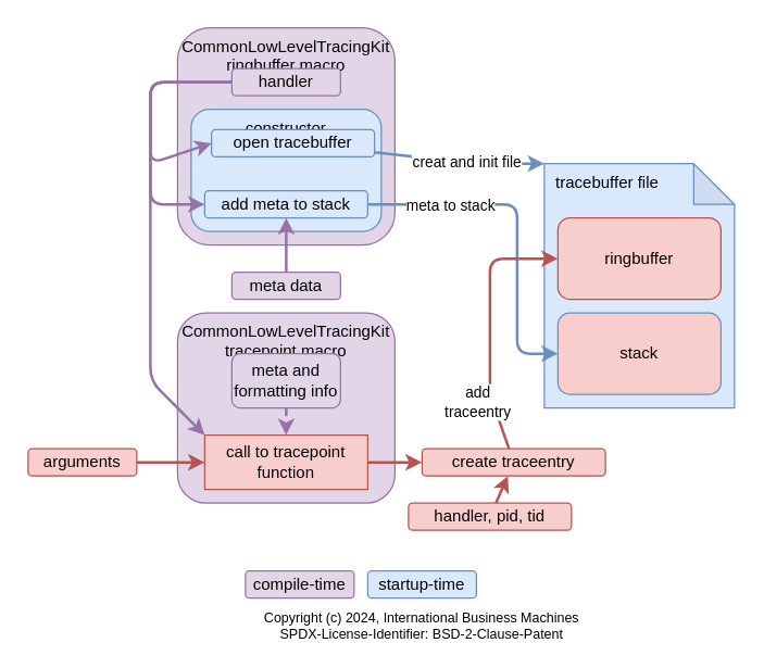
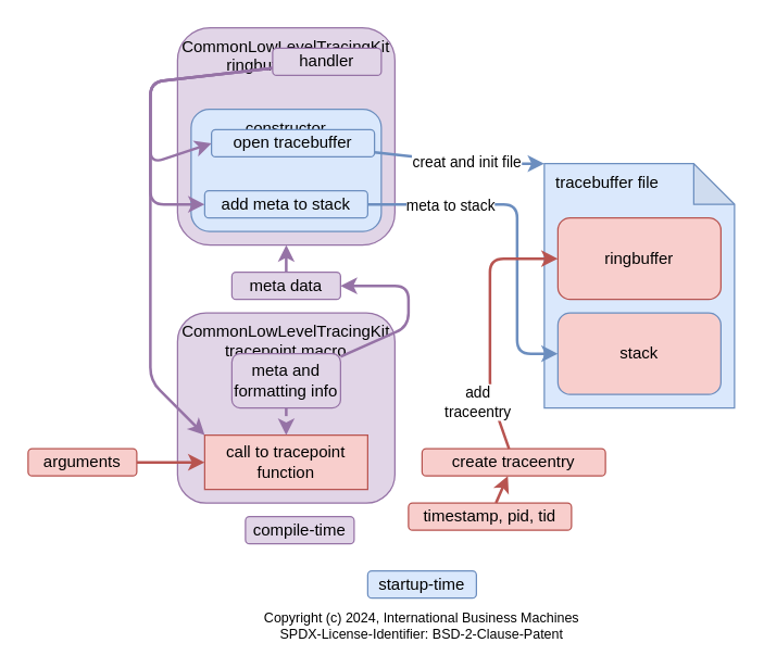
- <mxCell id="8" value="handler" style="rounded=1;whiteSpace=wrap;html=1;fillColor=#e1d5e7;strokeColor=#9673a6;" parent="1" vertex="1"><mxGeometry x="170" y="50" width="80" height="20" as="geometry" /></mxCell>
+ <mxCell id="8" value="handler" style="rounded=1;whiteSpace=wrap;html=1;fillColor=#e1d5e7;strokeColor=#9673a6;" parent="1" vertex="1"><mxGeometry x="200" y="35" width="80" height="20" as="geometry" /></mxCell>
- <mxCell id="20" style="edgeStyle=none;html=1;strokeColor=#9673a6;strokeWidth=2;" parent="1" source="21" target="12" edge="1"><mxGeometry relative="1" as="geometry" /></mxCell>
+ <mxCell id="20" style="edgeStyle=none;html=1;strokeColor=#9673a6;strokeWidth=2;" parent="1" source="21" target="2" edge="1"><mxGeometry relative="1" as="geometry" /></mxCell>
+ <mxCell id="29" style="edgeStyle=none;html=1;fillColor=#e1d5e7;strokeColor=#9673a6;strokeWidth=2;" parent="1" source="31" target="21" edge="1"><mxGeometry relative="1" as="geometry"><Array as="points"><mxPoint x="300" y="240" /><mxPoint x="300" y="210" /></Array></mxGeometry></mxCell>
- <mxCell id="15" style="edgeStyle=none;html=1;fillColor=#f8cecc;strokeColor=#b85450;strokeWidth=2;" parent="1" source="16" target="19" edge="1"><mxGeometry relative="1" as="geometry" /></mxCell>
- <mxCell id="18" value="handler, pid, tid" style="rounded=1;whiteSpace=wrap;html=1;fillColor=#f8cecc;strokeColor=#b85450;" parent="1" vertex="1"><mxGeometry x="300" y="370" width="120" height="20" as="geometry" /></mxCell>
+ <mxCell id="18" value="timestamp, pid, tid" style="rounded=1;whiteSpace=wrap;html=1;fillColor=#f8cecc;strokeColor=#b85450;" parent="1" vertex="1"><mxGeometry x="300" y="370" width="120" height="20" as="geometry" /></mxCell>
- <mxCell id="32" value="compile-time" style="rounded=1;whiteSpace=wrap;html=1;fillColor=#e1d5e7;strokeColor=#9673a6;" parent="1" vertex="1"><mxGeometry x="180" y="420" width="80" height="20" as="geometry" /></mxCell>
+ <mxCell id="32" value="compile-time" style="rounded=1;whiteSpace=wrap;html=1;fillColor=#e1d5e7;strokeColor=#9673a6;" parent="1" vertex="1"><mxGeometry x="180" y="380" width="80" height="20" as="geometry" /></mxCell>
